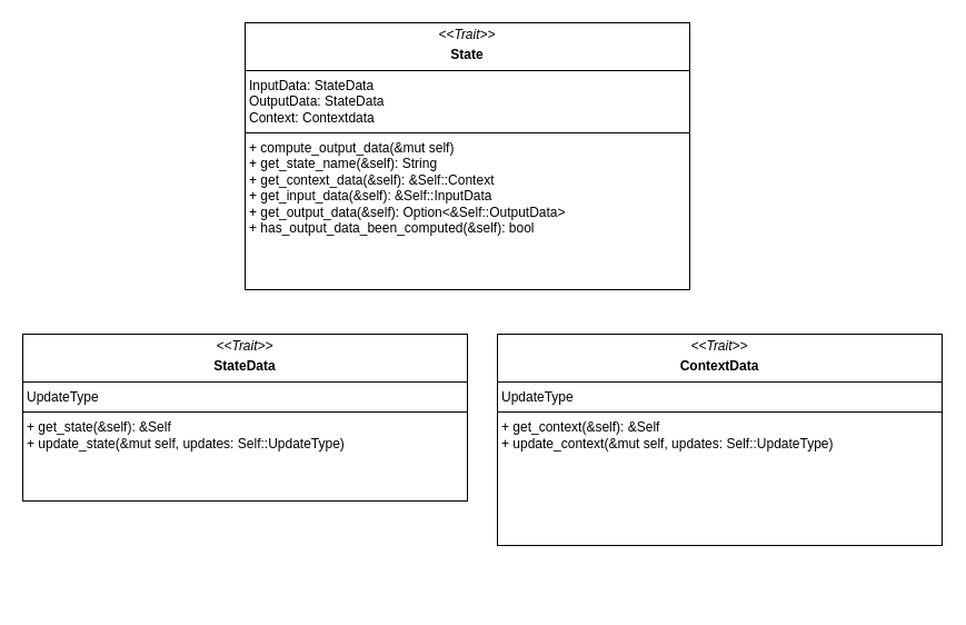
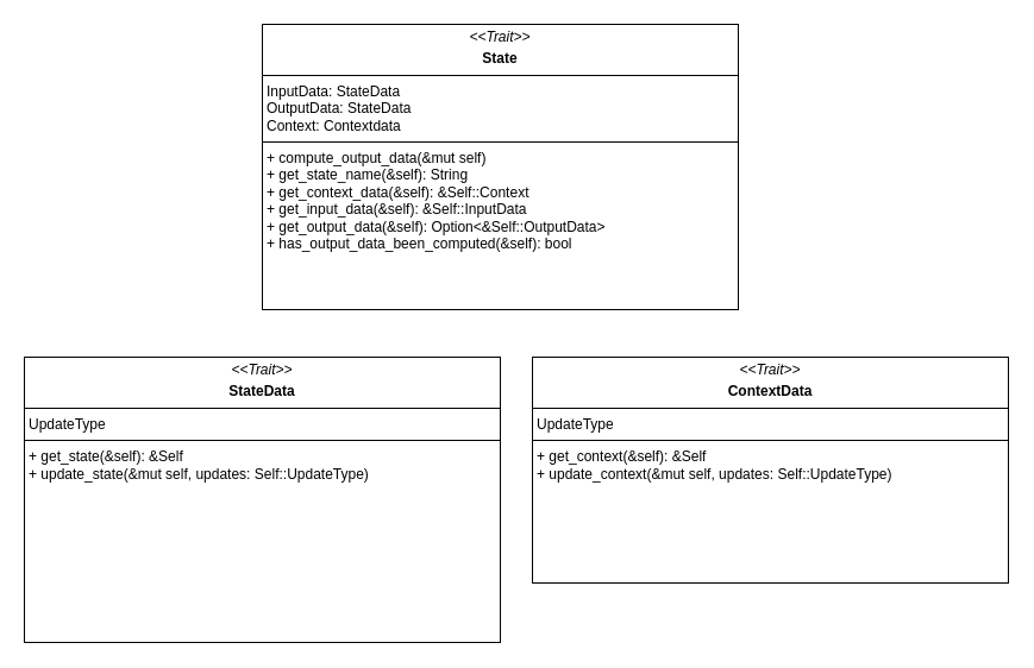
- <mxCell id="4" value="&lt;p style=&quot;margin:0px;margin-top:4px;text-align:center;&quot;&gt;&lt;i&gt;&amp;lt;&amp;lt;Trait&amp;gt;&amp;gt;&lt;/i&gt;&lt;/p&gt;&lt;p style=&quot;margin:0px;margin-top:4px;text-align:center;&quot;&gt;&lt;b&gt;StateData&lt;/b&gt;&lt;br&gt;&lt;/p&gt;&lt;hr size=&quot;1&quot; style=&quot;border-style:solid;&quot;&gt;&lt;p style=&quot;margin:0px;margin-left:4px;&quot;&gt;UpdateType&lt;br&gt;&lt;/p&gt;&lt;hr size=&quot;1&quot; style=&quot;border-style:solid;&quot;&gt;&lt;p style=&quot;margin:0px;margin-left:4px;&quot;&gt;+ get_state(&amp;amp;self): &amp;amp;Self&lt;br&gt;&lt;/p&gt;&lt;p style=&quot;margin:0px;margin-left:4px;&quot;&gt;+ update_state(&amp;amp;mut self, updates: Self::UpdateType)&lt;/p&gt;&lt;p style=&quot;margin:0px;margin-left:4px;&quot;&gt;&lt;br&gt;&lt;/p&gt;&lt;p style=&quot;margin:0px;margin-left:4px;&quot;&gt;&lt;/p&gt;&lt;p style=&quot;margin:0px;margin-left:4px;&quot;&gt;&lt;/p&gt;&lt;p style=&quot;margin:0px;margin-left:4px;&quot;&gt;&lt;/p&gt;" style="verticalAlign=top;align=left;overflow=fill;html=1;whiteSpace=wrap;" vertex="1" parent="1"><mxGeometry x="20" y="300" width="400" height="150" as="geometry" /></mxCell>
+ <mxCell id="4" value="&lt;p style=&quot;margin:0px;margin-top:4px;text-align:center;&quot;&gt;&lt;i&gt;&amp;lt;&amp;lt;Trait&amp;gt;&amp;gt;&lt;/i&gt;&lt;/p&gt;&lt;p style=&quot;margin:0px;margin-top:4px;text-align:center;&quot;&gt;&lt;b&gt;StateData&lt;/b&gt;&lt;br&gt;&lt;/p&gt;&lt;hr size=&quot;1&quot; style=&quot;border-style:solid;&quot;&gt;&lt;p style=&quot;margin:0px;margin-left:4px;&quot;&gt;UpdateType&lt;br&gt;&lt;/p&gt;&lt;hr size=&quot;1&quot; style=&quot;border-style:solid;&quot;&gt;&lt;p style=&quot;margin:0px;margin-left:4px;&quot;&gt;+ get_state(&amp;amp;self): &amp;amp;Self&lt;br&gt;&lt;/p&gt;&lt;p style=&quot;margin:0px;margin-left:4px;&quot;&gt;+ update_state(&amp;amp;mut self, updates: Self::UpdateType)&lt;/p&gt;&lt;p style=&quot;margin:0px;margin-left:4px;&quot;&gt;&lt;br&gt;&lt;/p&gt;&lt;p style=&quot;margin:0px;margin-left:4px;&quot;&gt;&lt;/p&gt;&lt;p style=&quot;margin:0px;margin-left:4px;&quot;&gt;&lt;/p&gt;&lt;p style=&quot;margin:0px;margin-left:4px;&quot;&gt;&lt;/p&gt;" style="verticalAlign=top;align=left;overflow=fill;html=1;whiteSpace=wrap;" vertex="1" parent="1"><mxGeometry y="300" width="400" height="240" as="geometry" x="20" /></mxCell>
